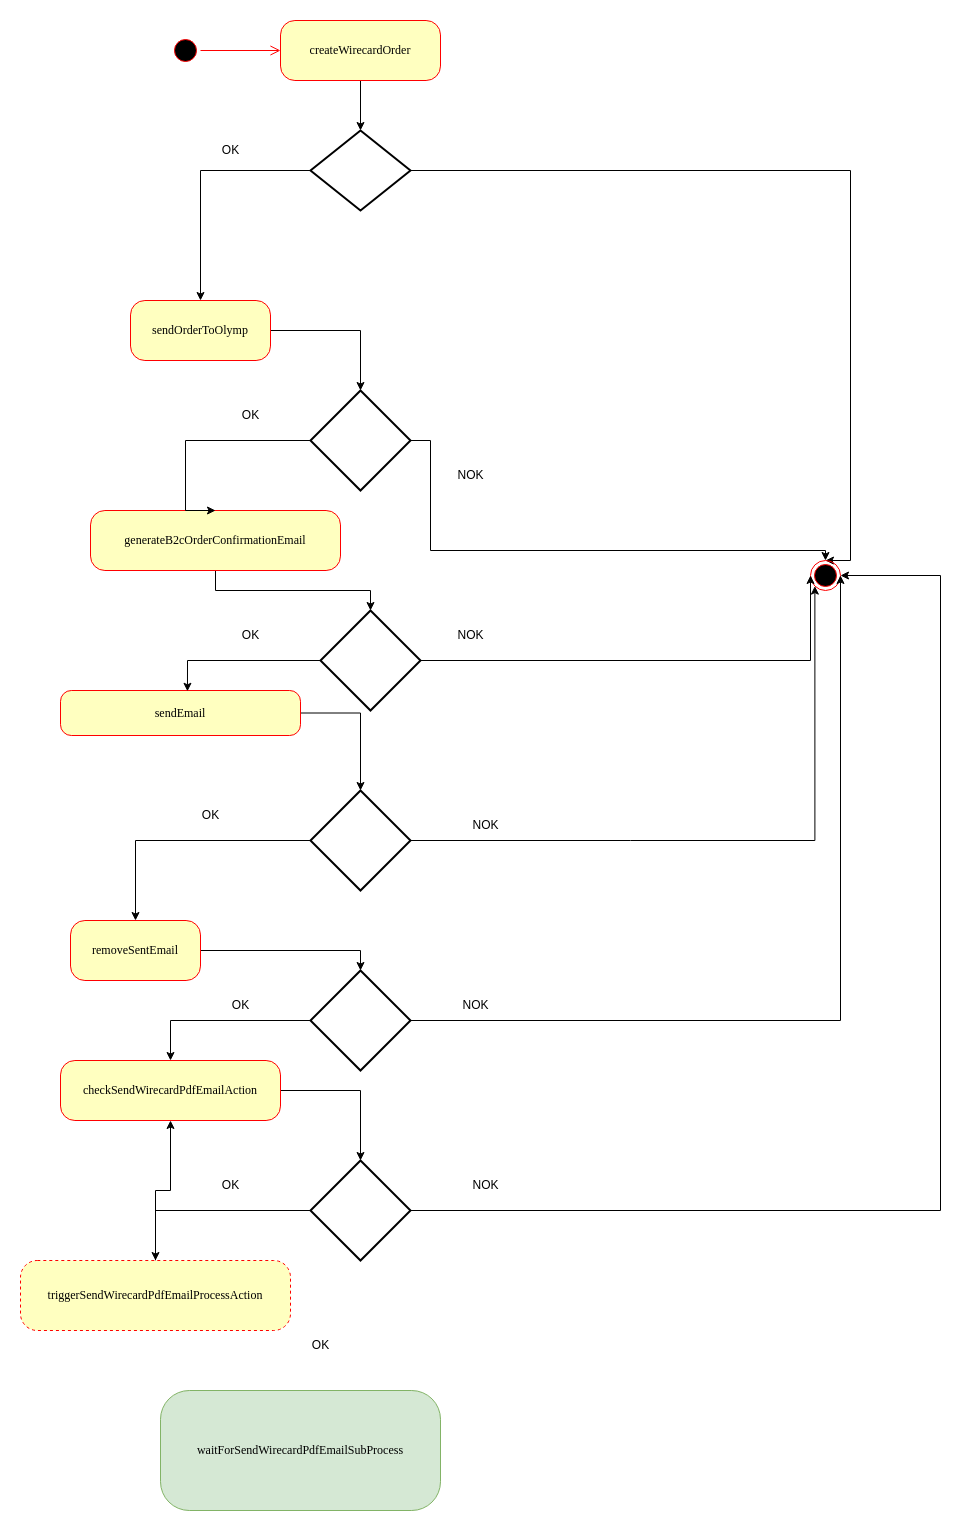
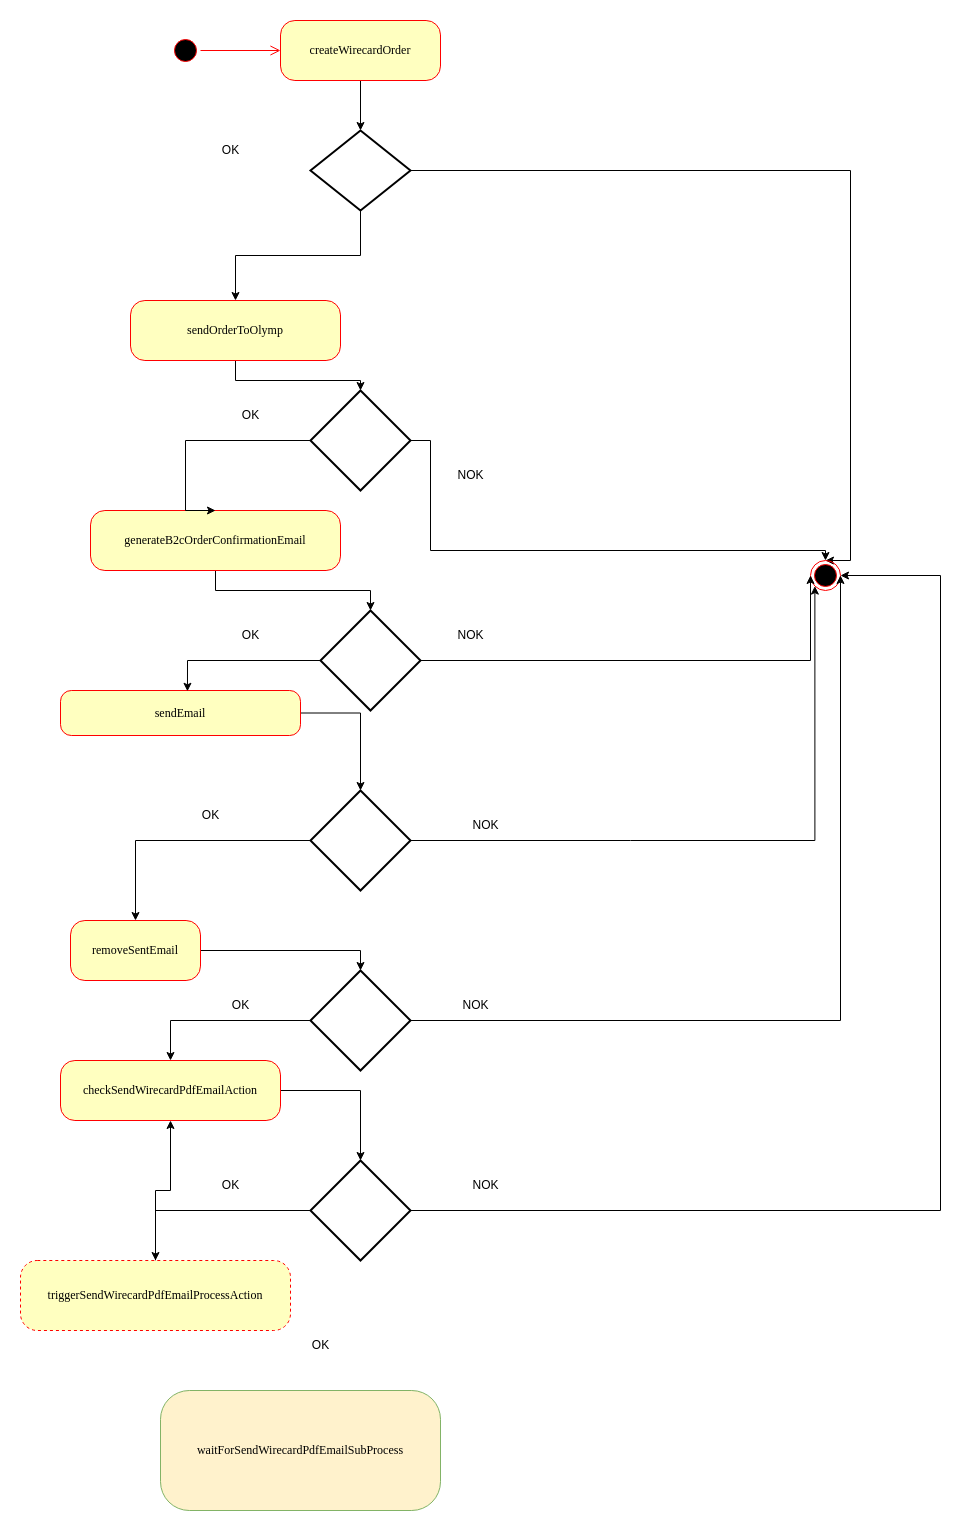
- <mxCell id="8" value="sendOrderToOlymp" style="rounded=1;whiteSpace=wrap;html=1;arcSize=24;fillColor=#ffffc0;strokeColor=#ff0000;shadow=0;comic=0;labelBackgroundColor=none;fontFamily=Verdana;fontSize=12;fontColor=#000000;align=center;" parent="1" vertex="1"><mxGeometry x="130" y="300" width="140" height="60" as="geometry" /></mxCell>
+ <mxCell id="8" value="sendOrderToOlymp" style="rounded=1;whiteSpace=wrap;html=1;arcSize=24;fillColor=#ffffc0;strokeColor=#ff0000;shadow=0;comic=0;labelBackgroundColor=none;fontFamily=Verdana;fontSize=12;fontColor=#000000;align=center;" parent="1" vertex="1"><mxGeometry x="130" y="300" width="210" height="60" as="geometry" /></mxCell>
- <mxCell id="18" value="waitForSendWirecardPdfEmailSubProcess" style="rounded=1;whiteSpace=wrap;html=1;arcSize=24;fillColor=#d5e8d4;strokeColor=#82b366;shadow=0;comic=0;labelBackgroundColor=none;fontFamily=Verdana;fontSize=12;align=center;" vertex="1" parent="1"><mxGeometry x="160" y="1390" width="280" height="120" as="geometry" /></mxCell>
+ <mxCell id="18" value="waitForSendWirecardPdfEmailSubProcess" style="rounded=1;whiteSpace=wrap;html=1;arcSize=24;fillColor=#fff2cc;strokeColor=#82b366;shadow=0;comic=0;labelBackgroundColor=none;fontFamily=Verdana;fontSize=12;align=center;" vertex="1" parent="1"><mxGeometry x="160" y="1390" width="280" height="120" as="geometry" /></mxCell>
